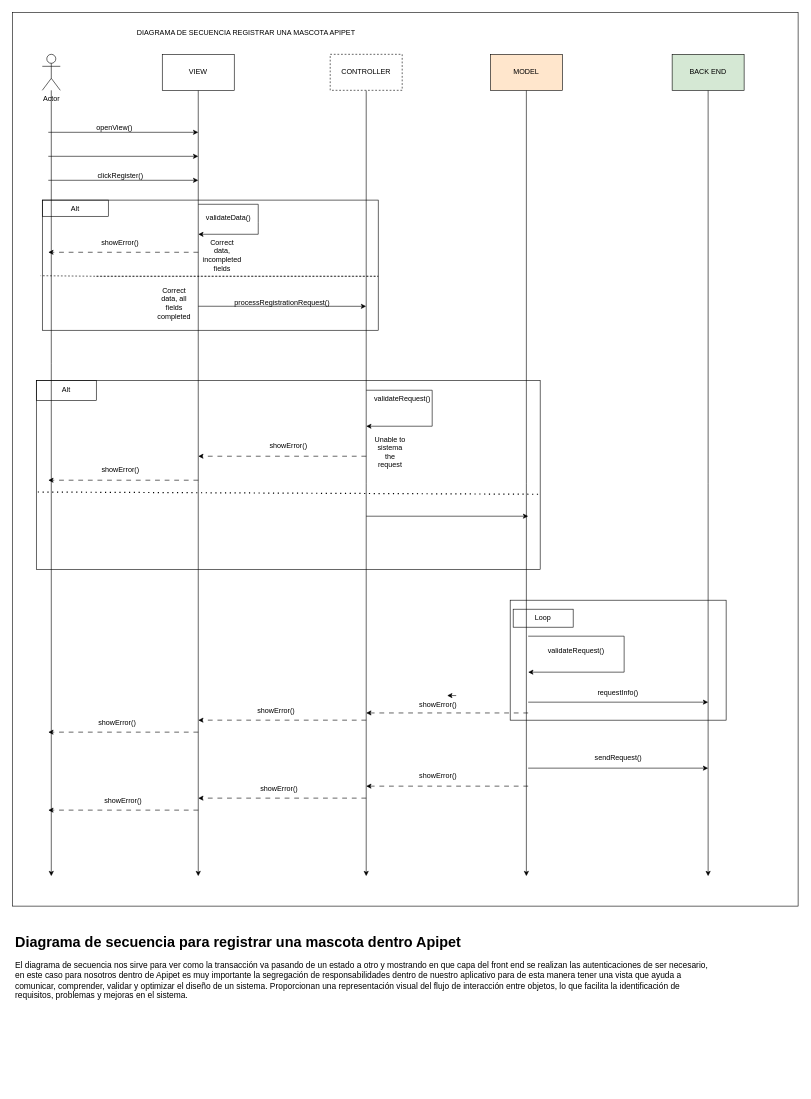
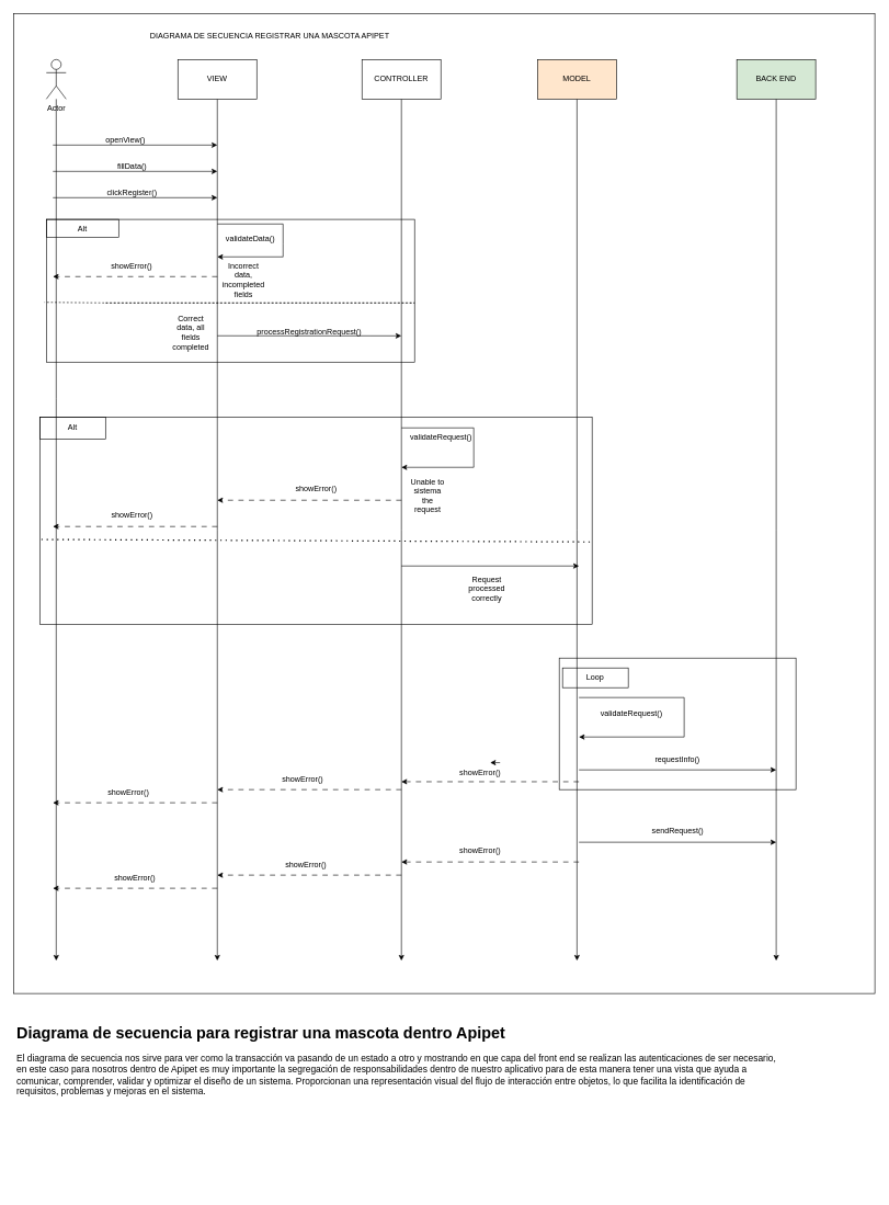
- <mxCell id="7" value="CONTROLLER" style="rounded=0;whiteSpace=wrap;html=1;dashed=1;" vertex="1" parent="1"><mxGeometry x="550" y="90" width="120" height="60" as="geometry" /></mxCell>
+ <mxCell id="7" value="CONTROLLER" style="rounded=0;whiteSpace=wrap;html=1;" vertex="1" parent="1"><mxGeometry x="550" y="90" width="120" height="60" as="geometry" /></mxCell>
+ <mxCell id="15" value="fillData()" style="text;html=1;align=center;verticalAlign=middle;resizable=0;points=[];autosize=1;strokeColor=none;fillColor=none;" vertex="1" parent="1"><mxGeometry x="165" y="238" width="70" height="30" as="geometry" /></mxCell>
- <mxCell id="25" value="Correct data, incompleted fields" style="text;html=1;strokeColor=none;fillColor=none;align=center;verticalAlign=middle;whiteSpace=wrap;rounded=0;" vertex="1" parent="1"><mxGeometry x="340" y="410" width="60" height="30" as="geometry" /></mxCell>
+ <mxCell id="25" value="Incorrect data, incompleted fields" style="text;html=1;strokeColor=none;fillColor=none;align=center;verticalAlign=middle;whiteSpace=wrap;rounded=0;" vertex="1" parent="1"><mxGeometry x="340" y="410" width="60" height="30" as="geometry" /></mxCell>
+ <mxCell id="37" value="Request processed correctly" style="text;html=1;strokeColor=none;fillColor=none;align=center;verticalAlign=middle;whiteSpace=wrap;rounded=0;" vertex="1" parent="1"><mxGeometry x="710" y="880" width="60" height="30" as="geometry" /></mxCell>
